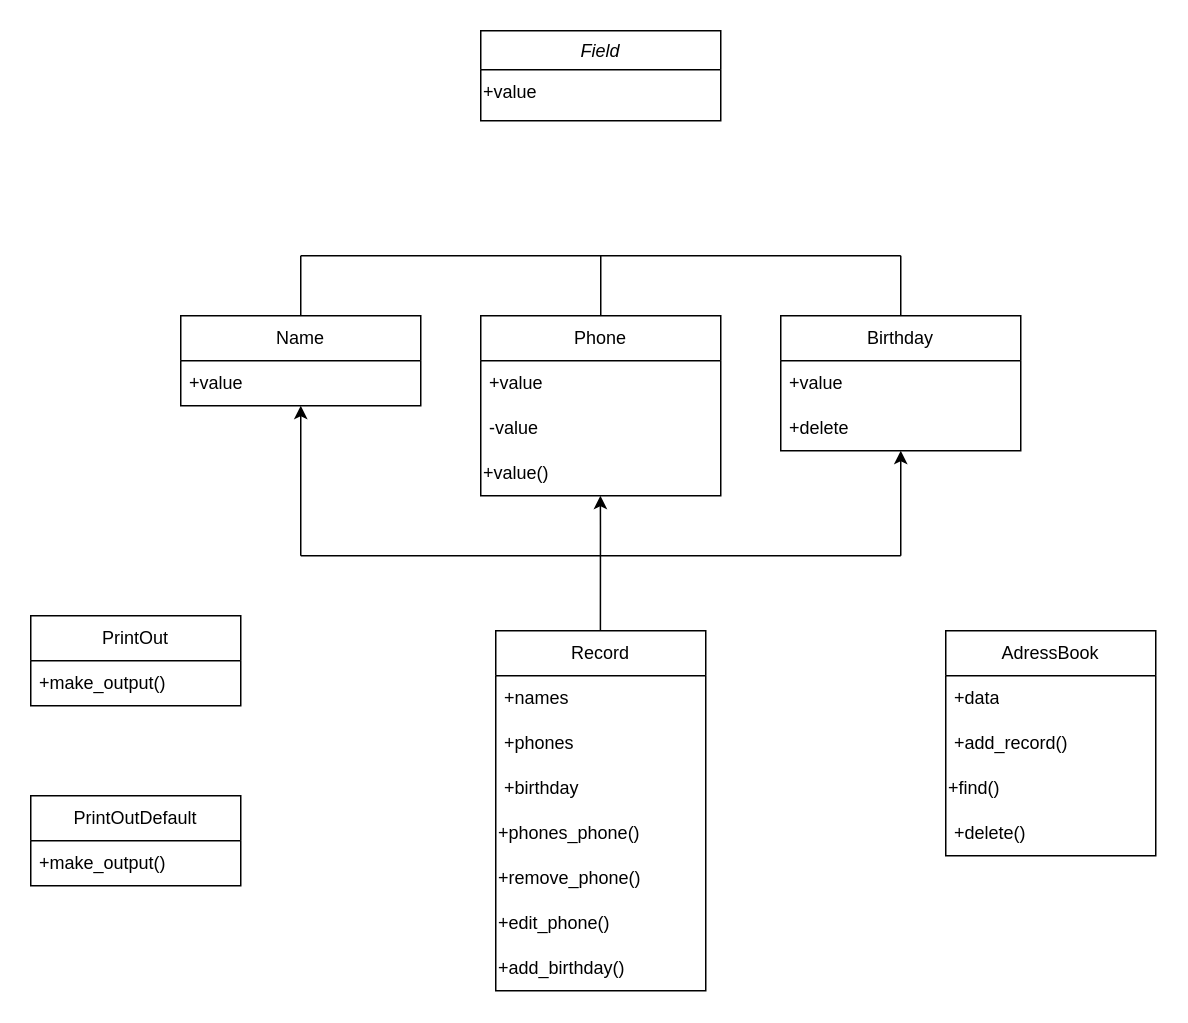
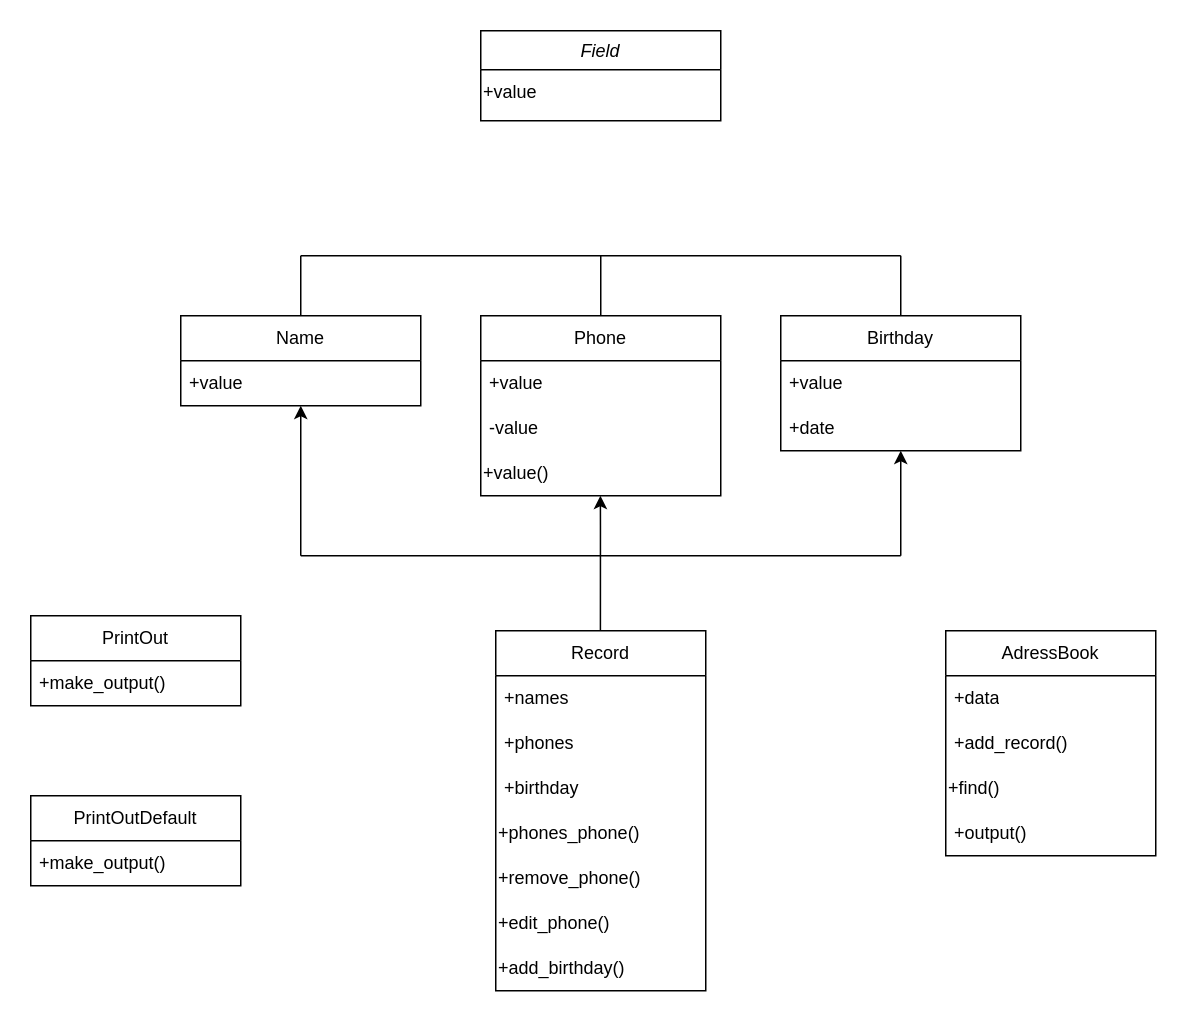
- <mxCell id="15" value="+delete" style="text;strokeColor=none;fillColor=none;align=left;verticalAlign=middle;spacingLeft=4;spacingRight=4;overflow=hidden;points=[[0,0.5],[1,0.5]];portConstraint=eastwest;rotatable=0;whiteSpace=wrap;html=1;" vertex="1" parent="13"><mxGeometry y="60" width="160" height="30" as="geometry" /></mxCell>
+ <mxCell id="15" value="+date" style="text;strokeColor=none;fillColor=none;align=left;verticalAlign=middle;spacingLeft=4;spacingRight=4;overflow=hidden;points=[[0,0.5],[1,0.5]];portConstraint=eastwest;rotatable=0;whiteSpace=wrap;html=1;" vertex="1" parent="13"><mxGeometry y="60" width="160" height="30" as="geometry" /></mxCell>
- <mxCell id="34" value="+delete()" style="text;strokeColor=none;fillColor=none;align=left;verticalAlign=middle;spacingLeft=4;spacingRight=4;overflow=hidden;points=[[0,0.5],[1,0.5]];portConstraint=eastwest;rotatable=0;whiteSpace=wrap;html=1;" vertex="1" parent="30"><mxGeometry y="120" width="140" height="30" as="geometry" /></mxCell>
+ <mxCell id="34" value="+output()" style="text;strokeColor=none;fillColor=none;align=left;verticalAlign=middle;spacingLeft=4;spacingRight=4;overflow=hidden;points=[[0,0.5],[1,0.5]];portConstraint=eastwest;rotatable=0;whiteSpace=wrap;html=1;" vertex="1" parent="30"><mxGeometry y="120" width="140" height="30" as="geometry" /></mxCell>
